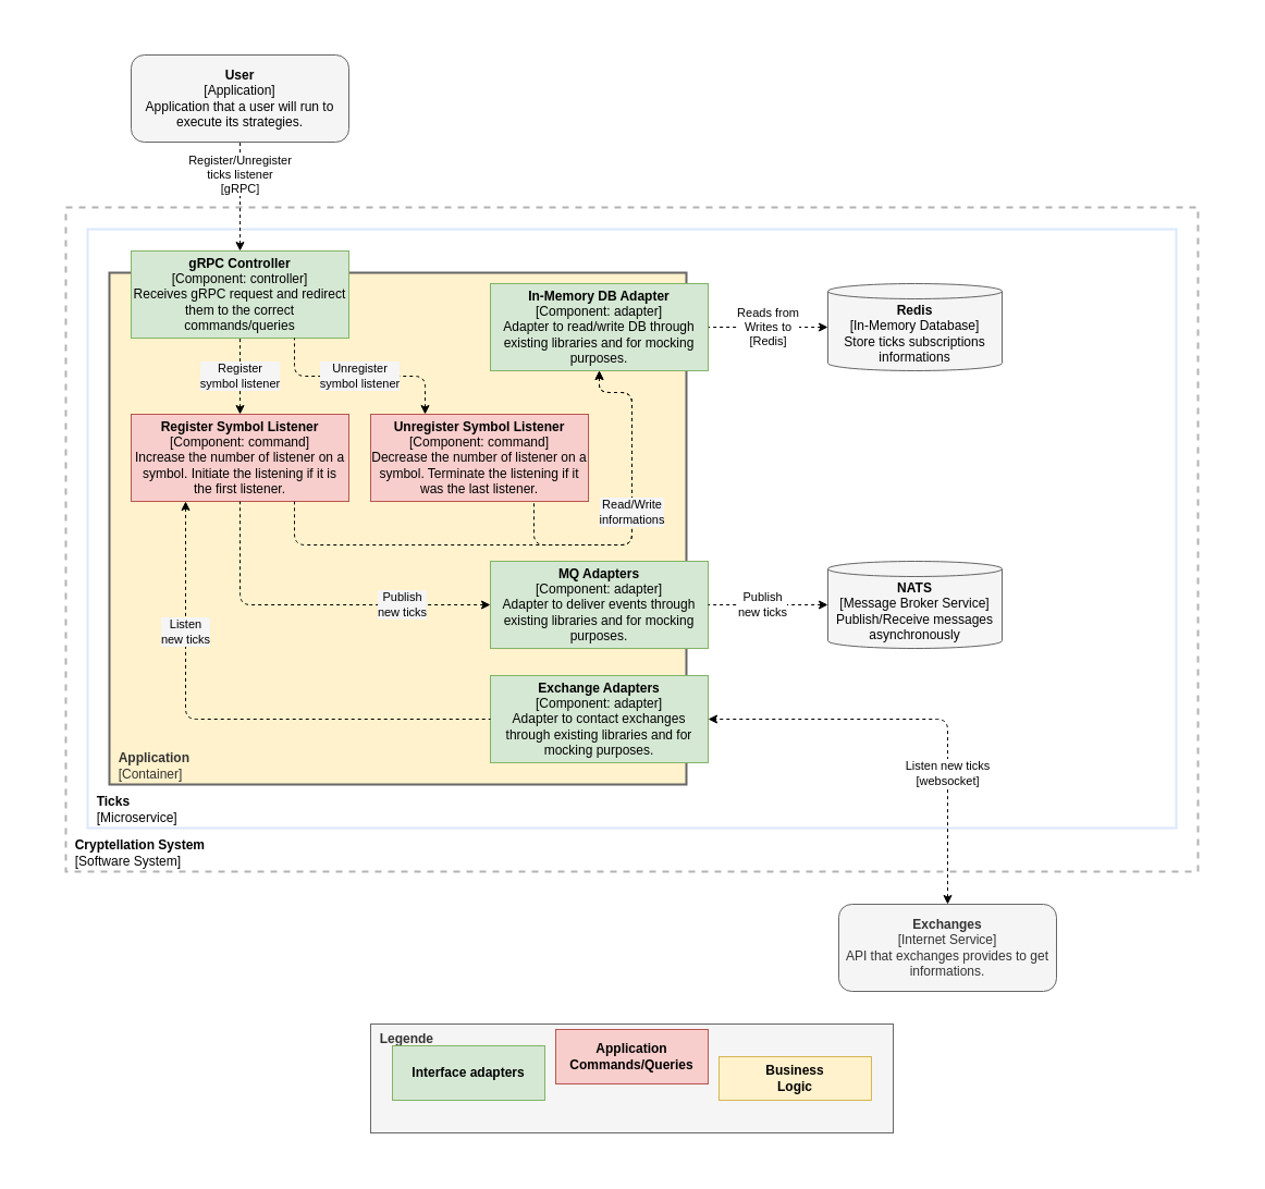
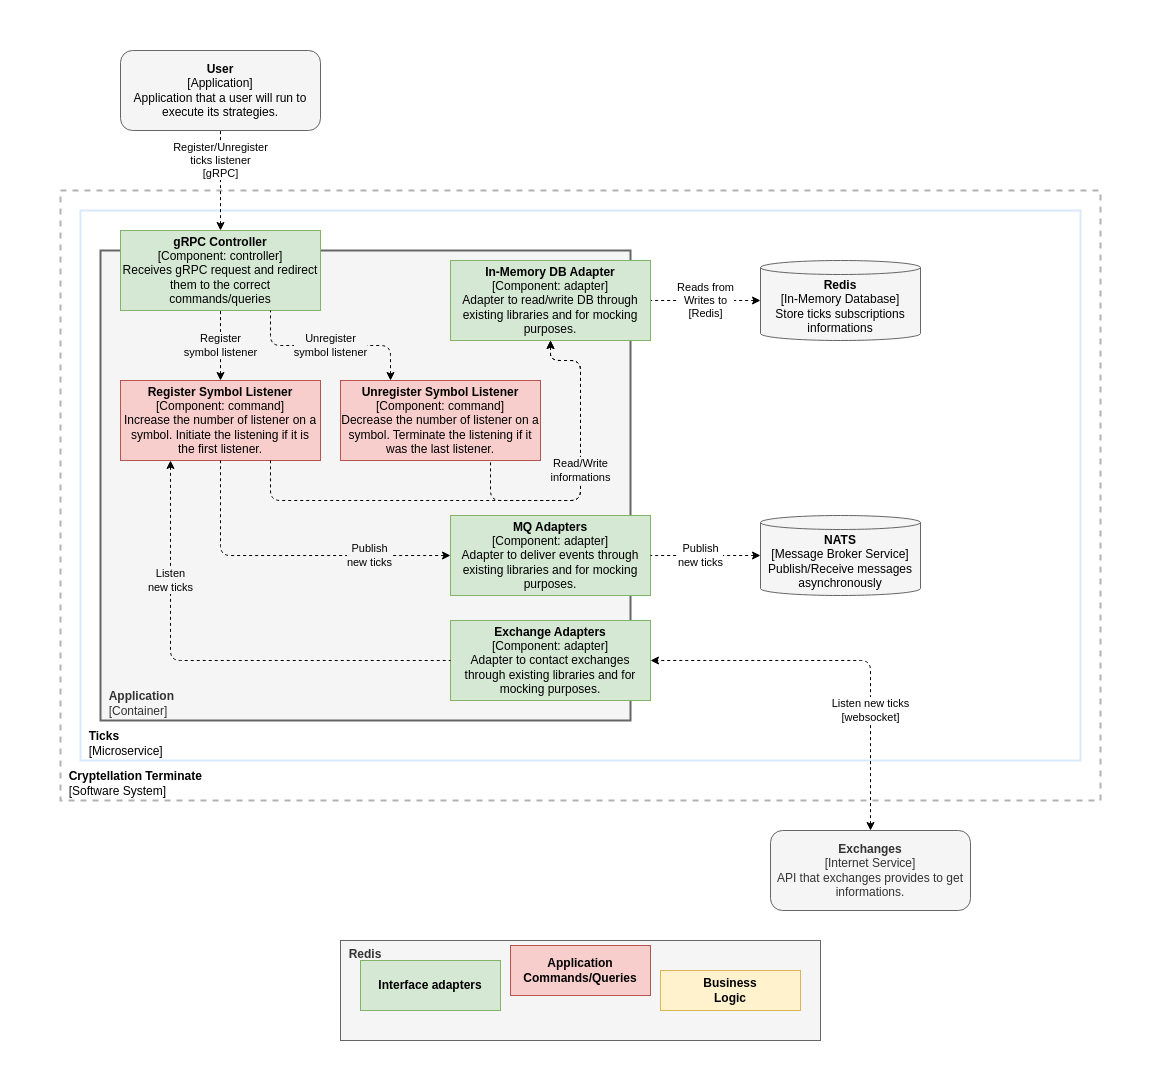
- <mxCell id="5" value="&amp;nbsp; &lt;b&gt;Application&lt;/b&gt;&lt;br&gt;&amp;nbsp; [Container]" style="rounded=0;whiteSpace=wrap;html=1;labelBackgroundColor=none;strokeColor=#666666;strokeWidth=2;fillColor=#fff2cc;verticalAlign=bottom;align=left;fontColor=#333333;" parent="1" vertex="1"><mxGeometry x="100" y="250" width="530" height="470" as="geometry" /></mxCell>
+ <mxCell id="5" value="&amp;nbsp; &lt;b&gt;Application&lt;/b&gt;&lt;br&gt;&amp;nbsp; [Container]" style="rounded=0;whiteSpace=wrap;html=1;labelBackgroundColor=none;strokeColor=#666666;strokeWidth=2;fillColor=#f5f5f5;verticalAlign=bottom;align=left;fontColor=#333333;" parent="1" vertex="1"><mxGeometry x="100" y="250" width="530" height="470" as="geometry" /></mxCell>
- <mxCell id="3" value="&lt;b style=&quot;&quot;&gt;&amp;nbsp; Cryptellation System&lt;br&gt;&amp;nbsp;&amp;nbsp;&lt;/b&gt;&lt;span style=&quot;&quot;&gt;[Software System]&lt;/span&gt;" style="rounded=0;whiteSpace=wrap;html=1;fillColor=none;dashed=1;strokeWidth=2;strokeColor=#B3B3B3;align=left;verticalAlign=bottom;" parent="1" vertex="1"><mxGeometry x="60" y="190" width="1040" height="610" as="geometry" /></mxCell>
+ <mxCell id="3" value="&lt;b style=&quot;&quot;&gt;&amp;nbsp; Cryptellation Terminate&lt;br&gt;&amp;nbsp;&amp;nbsp;&lt;/b&gt;&lt;span style=&quot;&quot;&gt;[Software System]&lt;/span&gt;" style="rounded=0;whiteSpace=wrap;html=1;fillColor=none;dashed=1;strokeWidth=2;strokeColor=#B3B3B3;align=left;verticalAlign=bottom;" parent="1" vertex="1"><mxGeometry x="60" y="190" width="1040" height="610" as="geometry" /></mxCell>
- <mxCell id="19" value="&lt;b&gt;&amp;nbsp; Legende&lt;/b&gt;" style="rounded=0;whiteSpace=wrap;html=1;fillColor=#f5f5f5;fontColor=#333333;strokeColor=#666666;align=left;verticalAlign=top;" parent="1" vertex="1"><mxGeometry x="340" y="940" width="480" height="100" as="geometry" /></mxCell>
+ <mxCell id="19" value="&lt;b&gt;&amp;nbsp; Redis&lt;/b&gt;" style="rounded=0;whiteSpace=wrap;html=1;fillColor=#f5f5f5;fontColor=#333333;strokeColor=#666666;align=left;verticalAlign=top;" parent="1" vertex="1"><mxGeometry x="340" y="940" width="480" height="100" as="geometry" /></mxCell>
